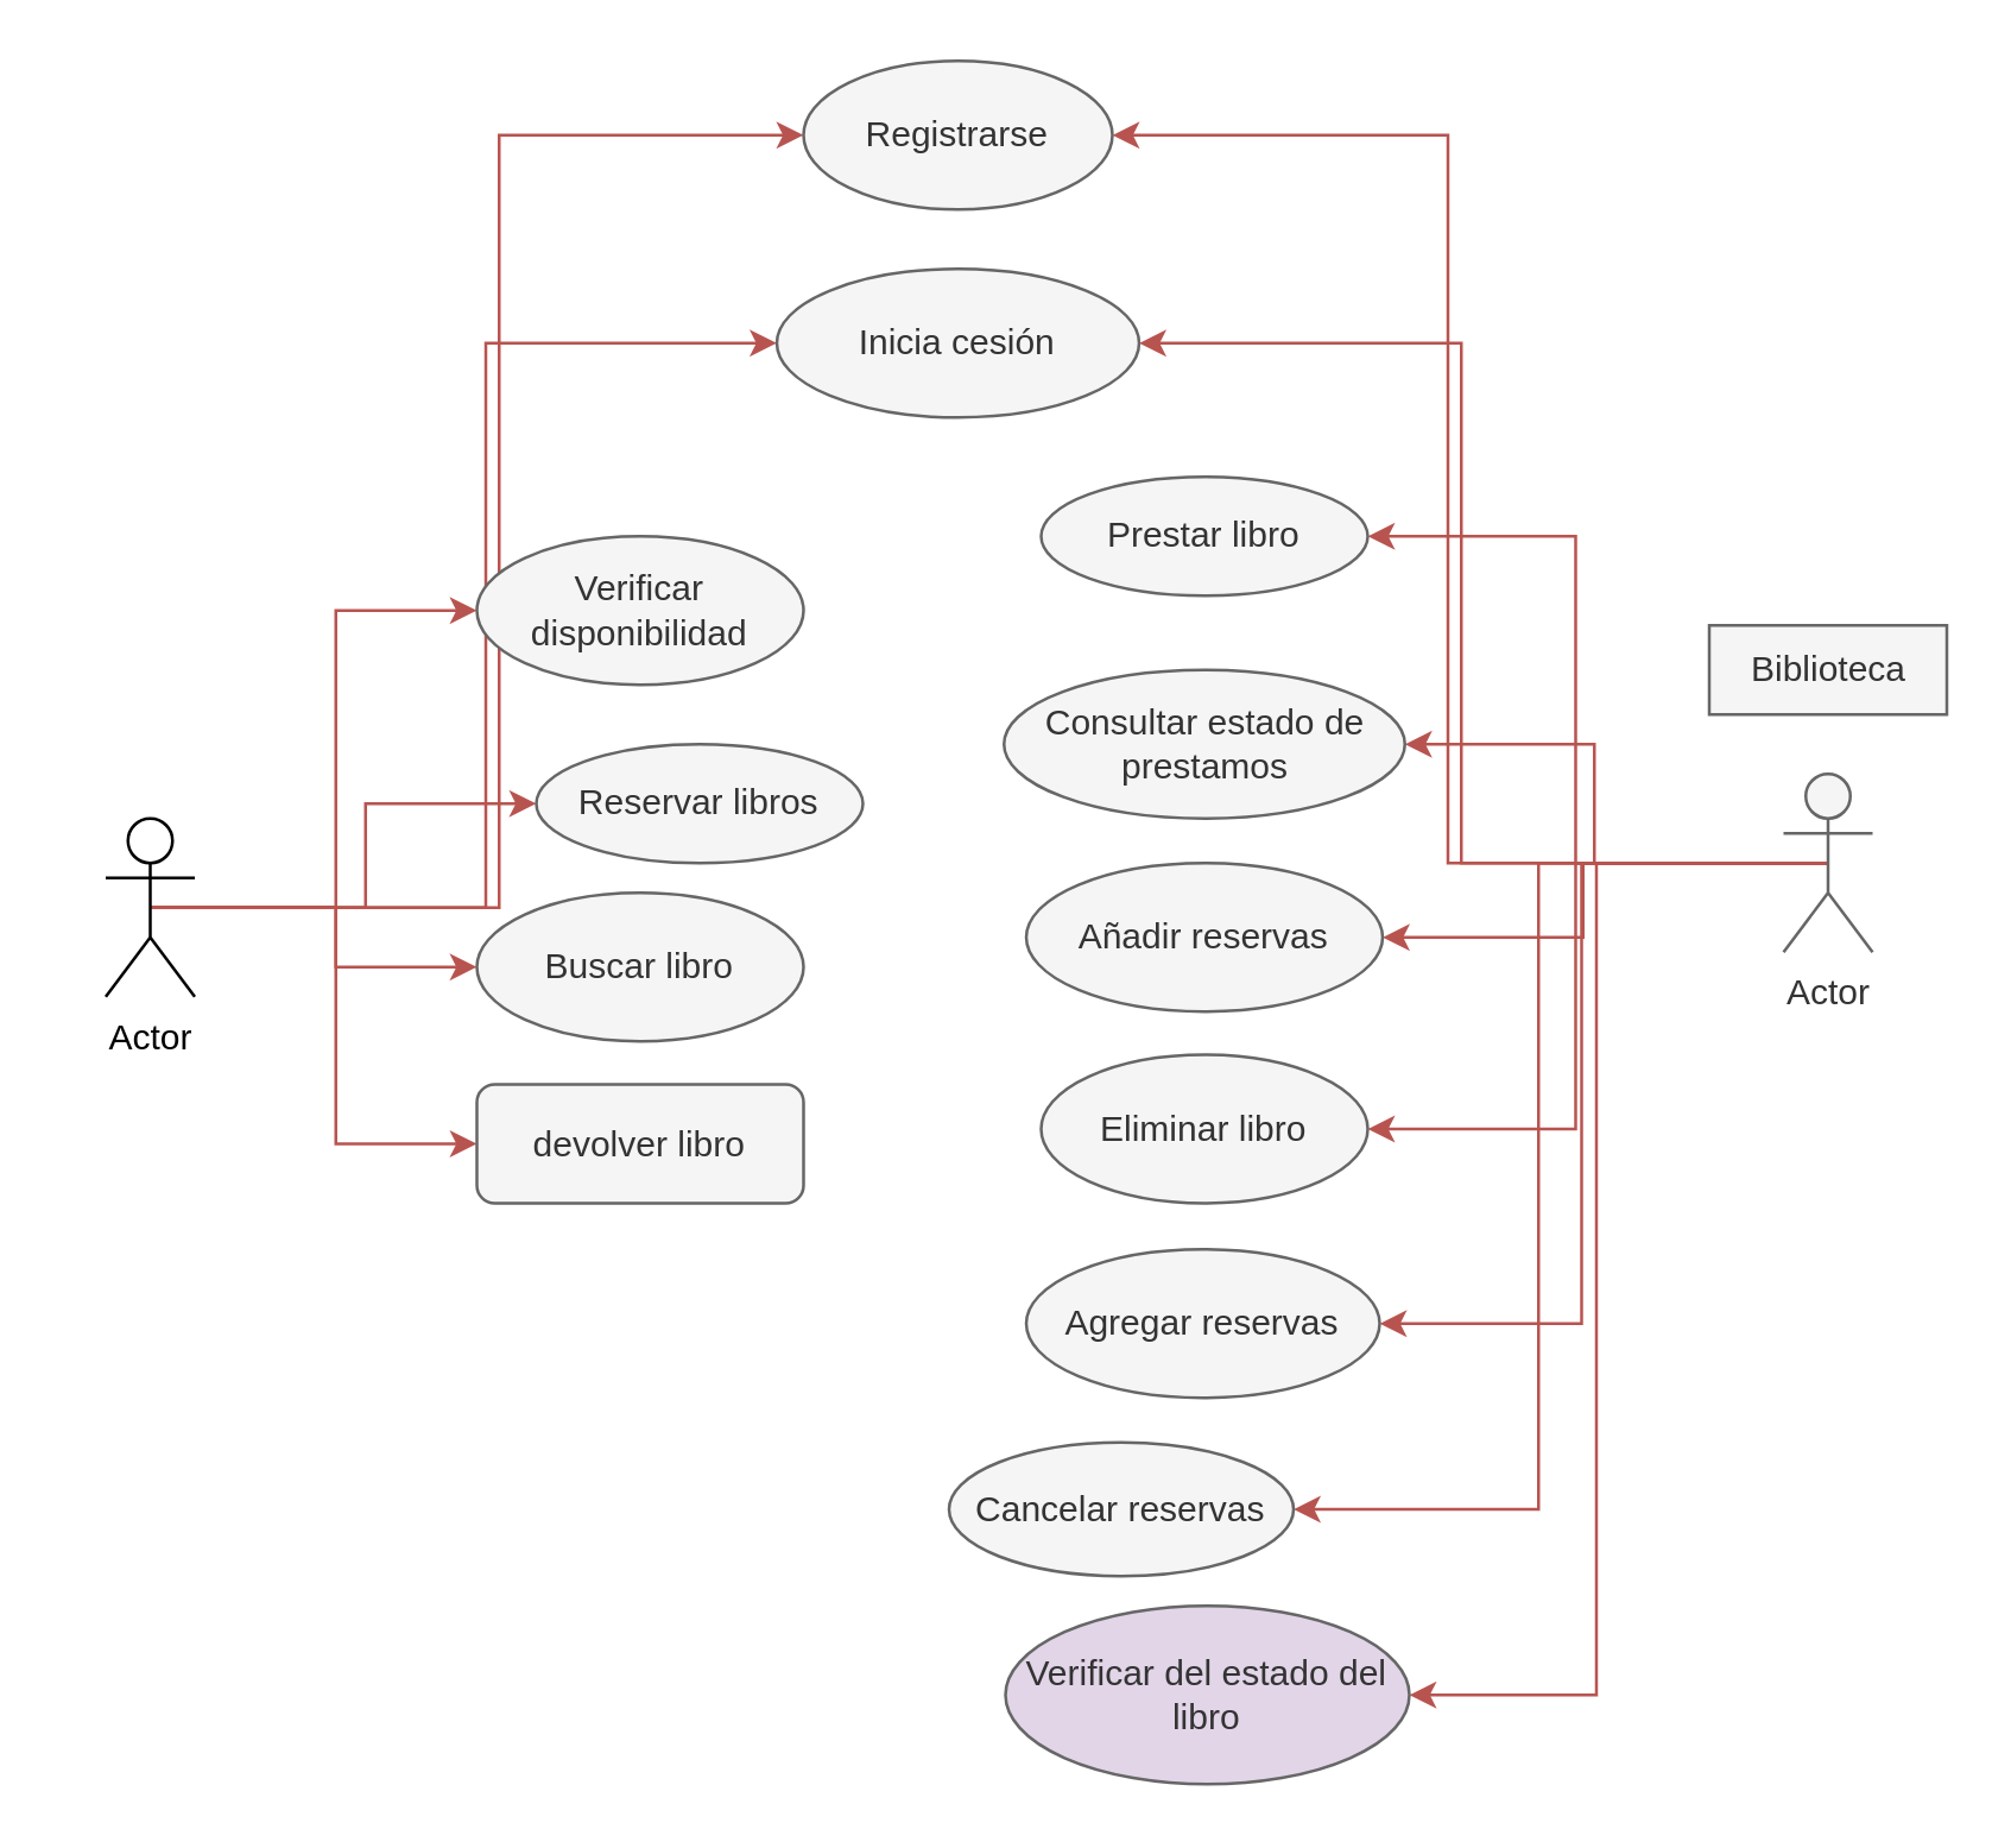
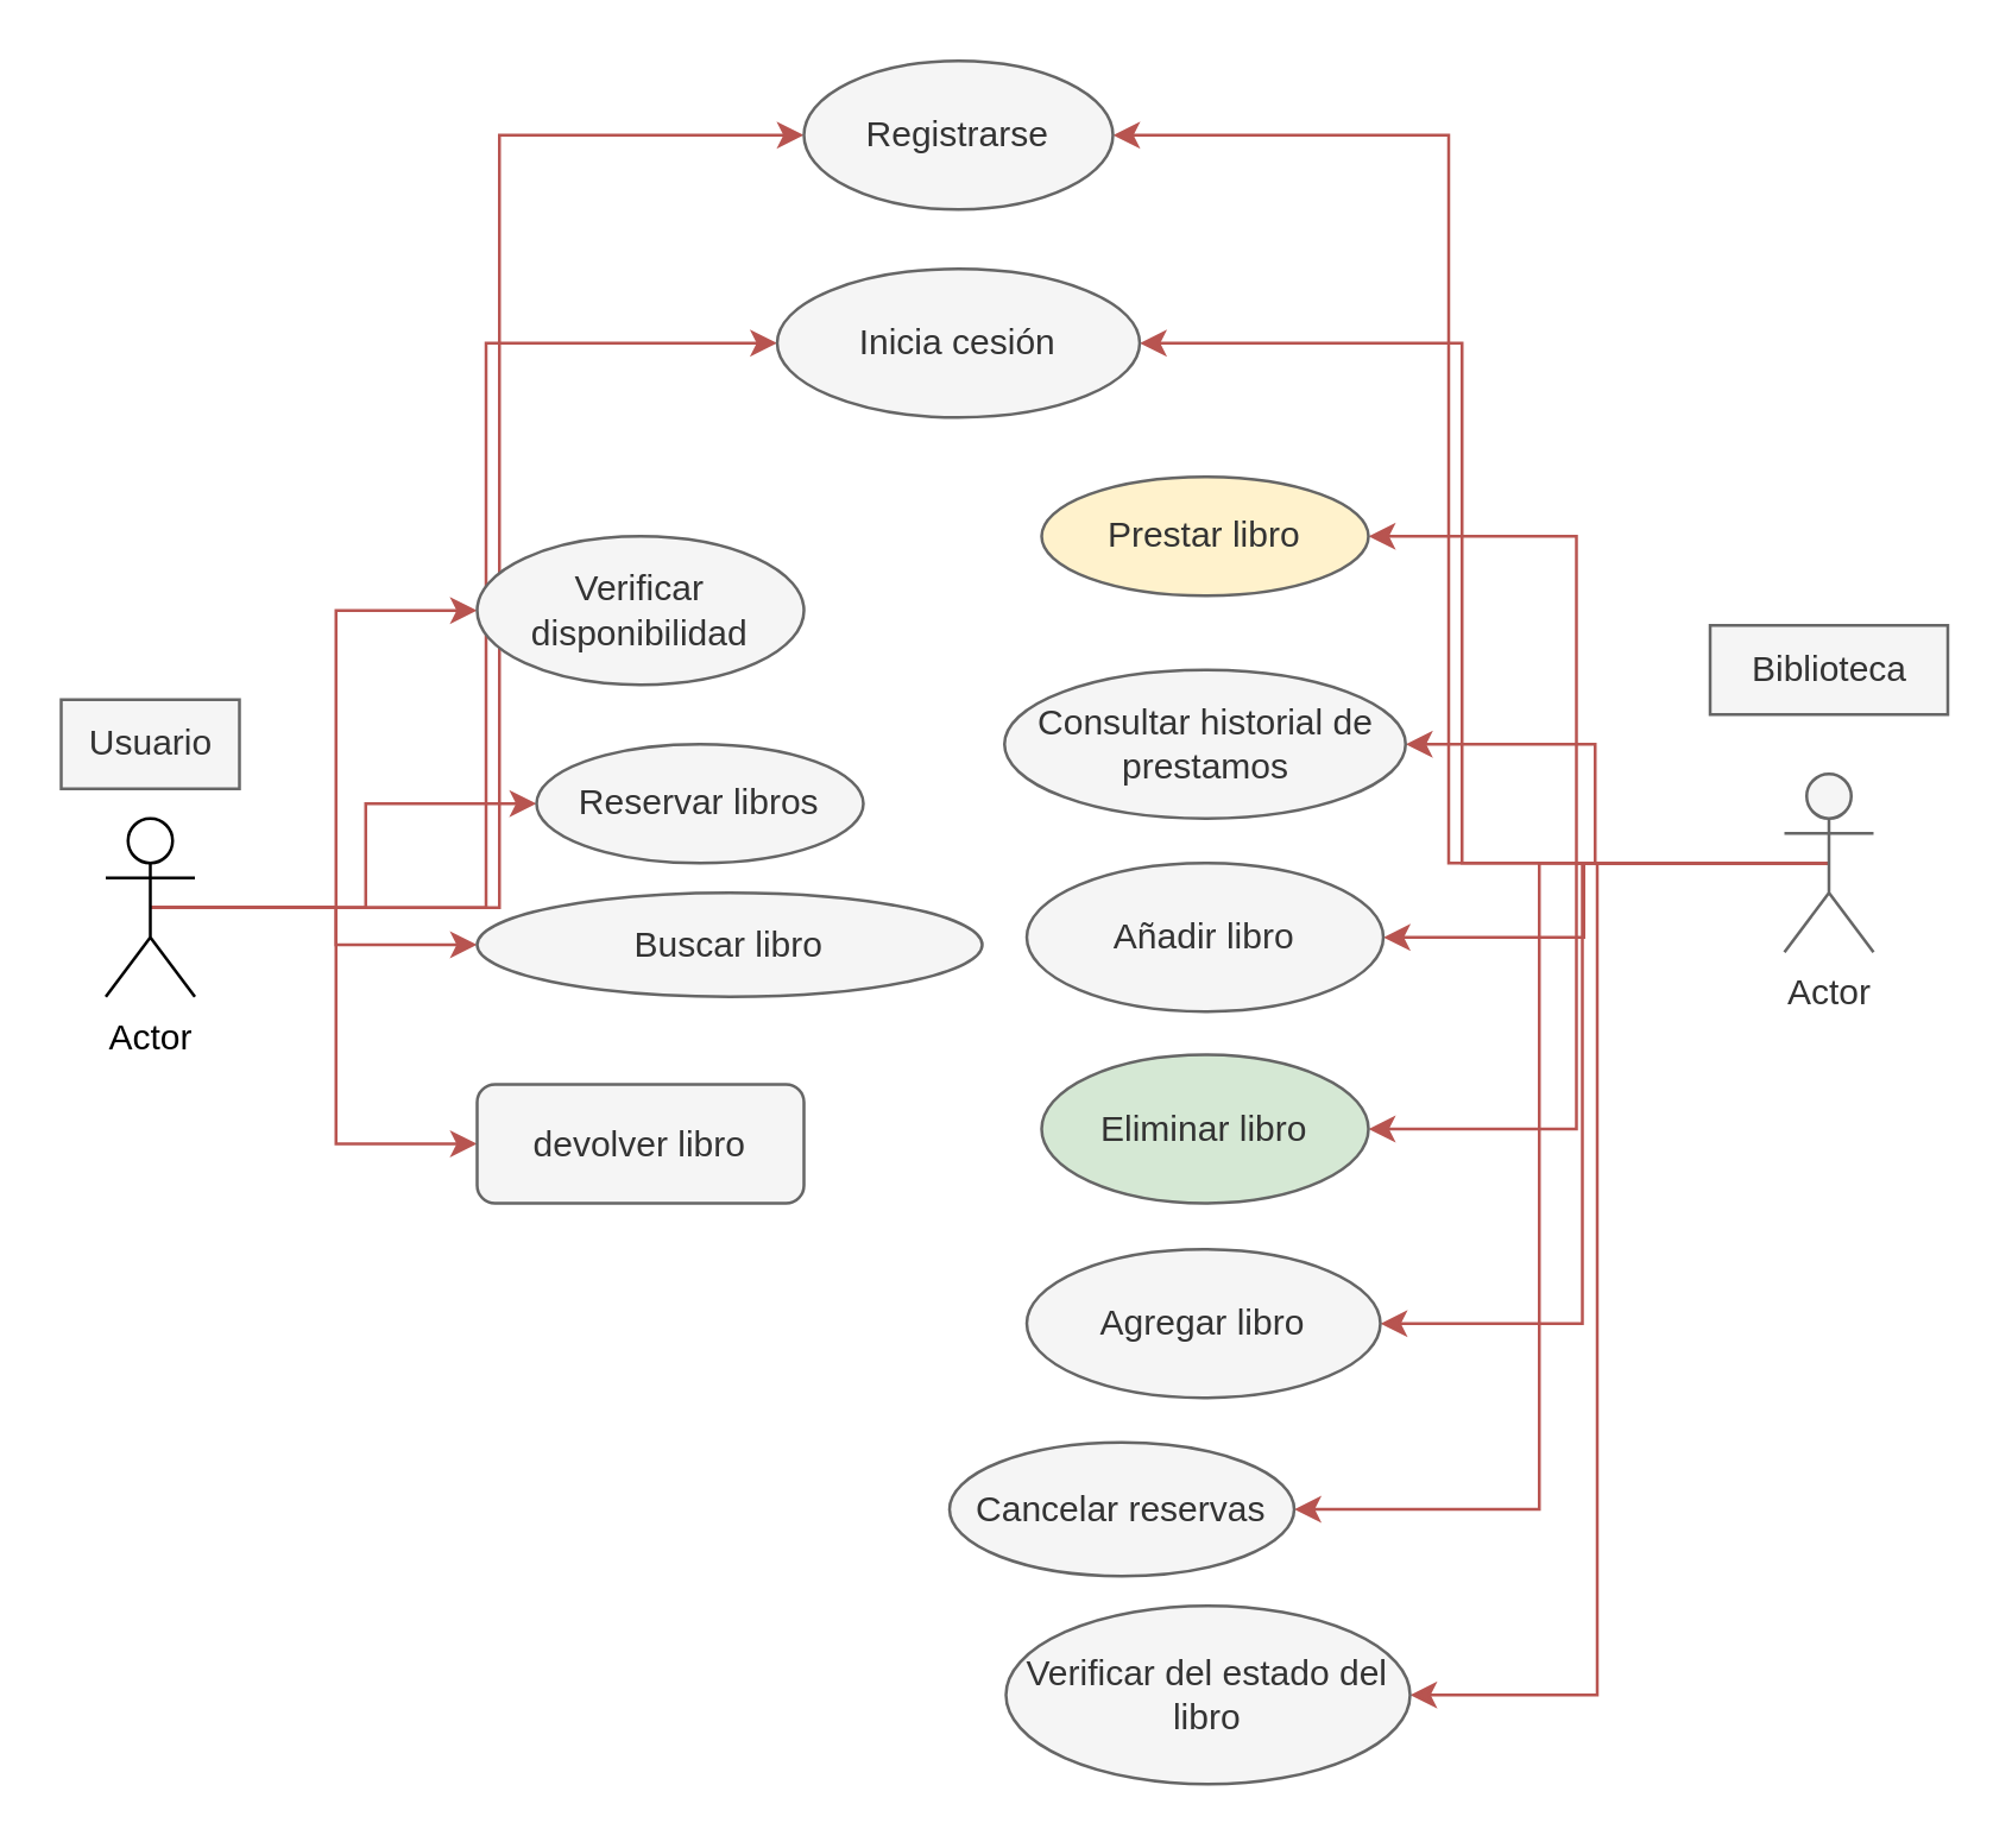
- <mxCell id="22" value="Prestar libro" style="ellipse;whiteSpace=wrap;html=1;fillColor=#f5f5f5;strokeColor=#666666;fontColor=#333333;" vertex="1" parent="1"><mxGeometry x="350" y="160" width="110" height="40" as="geometry" /></mxCell>
+ <mxCell id="22" value="Prestar libro" style="ellipse;whiteSpace=wrap;html=1;fillColor=#fff2cc;strokeColor=#666666;fontColor=#333333;" vertex="1" parent="1"><mxGeometry x="350" y="160" width="110" height="40" as="geometry" /></mxCell>
+ <mxCell id="19" value="Usuario" style="text;html=1;align=center;verticalAlign=middle;resizable=0;points=[];autosize=1;fillColor=#f5f5f5;strokeColor=#666666;fontColor=#333333;" vertex="1" parent="1"><mxGeometry x="20" y="235" width="60" height="30" as="geometry" /></mxCell>
- <mxCell id="26" value="Consultar estado de prestamos" style="ellipse;whiteSpace=wrap;html=1;fillColor=#f5f5f5;strokeColor=#666666;fontColor=#333333;" vertex="1" parent="1"><mxGeometry x="337.5" y="225" width="135" height="50" as="geometry" /></mxCell>
+ <mxCell id="26" value="Consultar historial de prestamos" style="ellipse;whiteSpace=wrap;html=1;fillColor=#f5f5f5;strokeColor=#666666;fontColor=#333333;" vertex="1" parent="1"><mxGeometry x="337.5" y="225" width="135" height="50" as="geometry" /></mxCell>
- <mxCell id="27" value="Añadir reservas" style="ellipse;whiteSpace=wrap;html=1;fillColor=#f5f5f5;strokeColor=#666666;fontColor=#333333;" vertex="1" parent="1"><mxGeometry x="345" y="290" width="120" height="50" as="geometry" /></mxCell>
+ <mxCell id="27" value="Añadir libro" style="ellipse;whiteSpace=wrap;html=1;fillColor=#f5f5f5;strokeColor=#666666;fontColor=#333333;" vertex="1" parent="1"><mxGeometry x="345" y="290" width="120" height="50" as="geometry" /></mxCell>
- <mxCell id="25" value="Buscar libro" style="ellipse;whiteSpace=wrap;html=1;fillColor=#f5f5f5;strokeColor=#666666;fontColor=#333333;" vertex="1" parent="1"><mxGeometry x="160" y="300" width="110" height="50" as="geometry" /></mxCell>
+ <mxCell id="25" value="Buscar libro" style="ellipse;whiteSpace=wrap;html=1;fillColor=#f5f5f5;strokeColor=#666666;fontColor=#333333;" vertex="1" parent="1"><mxGeometry x="160" y="300" width="170" height="35" as="geometry" /></mxCell>
- <mxCell id="28" value="Eliminar libro" style="ellipse;whiteSpace=wrap;html=1;fillColor=#f5f5f5;strokeColor=#666666;fontColor=#333333;" vertex="1" parent="1"><mxGeometry x="350" y="354.5" width="110" height="50" as="geometry" /></mxCell>
+ <mxCell id="28" value="Eliminar libro" style="ellipse;whiteSpace=wrap;html=1;fillColor=#d5e8d4;strokeColor=#666666;fontColor=#333333;" vertex="1" parent="1"><mxGeometry x="350" y="354.5" width="110" height="50" as="geometry" /></mxCell>
- <mxCell id="30" value="Agregar reservas" style="ellipse;whiteSpace=wrap;html=1;fillColor=#f5f5f5;strokeColor=#666666;fontColor=#333333;" vertex="1" parent="1"><mxGeometry x="345" y="420" width="119" height="50" as="geometry" /></mxCell>
+ <mxCell id="30" value="Agregar libro" style="ellipse;whiteSpace=wrap;html=1;fillColor=#f5f5f5;strokeColor=#666666;fontColor=#333333;" vertex="1" parent="1"><mxGeometry x="345" y="420" width="119" height="50" as="geometry" /></mxCell>
- <mxCell id="31" value="Verificar del estado del libro" style="ellipse;whiteSpace=wrap;html=1;fillColor=#e1d5e7;strokeColor=#666666;fontColor=#333333;" vertex="1" parent="1"><mxGeometry x="338" y="540" width="136" height="60" as="geometry" /></mxCell>
+ <mxCell id="31" value="Verificar del estado del libro" style="ellipse;whiteSpace=wrap;html=1;fillColor=#f5f5f5;strokeColor=#666666;fontColor=#333333;" vertex="1" parent="1"><mxGeometry x="338" y="540" width="136" height="60" as="geometry" /></mxCell>
